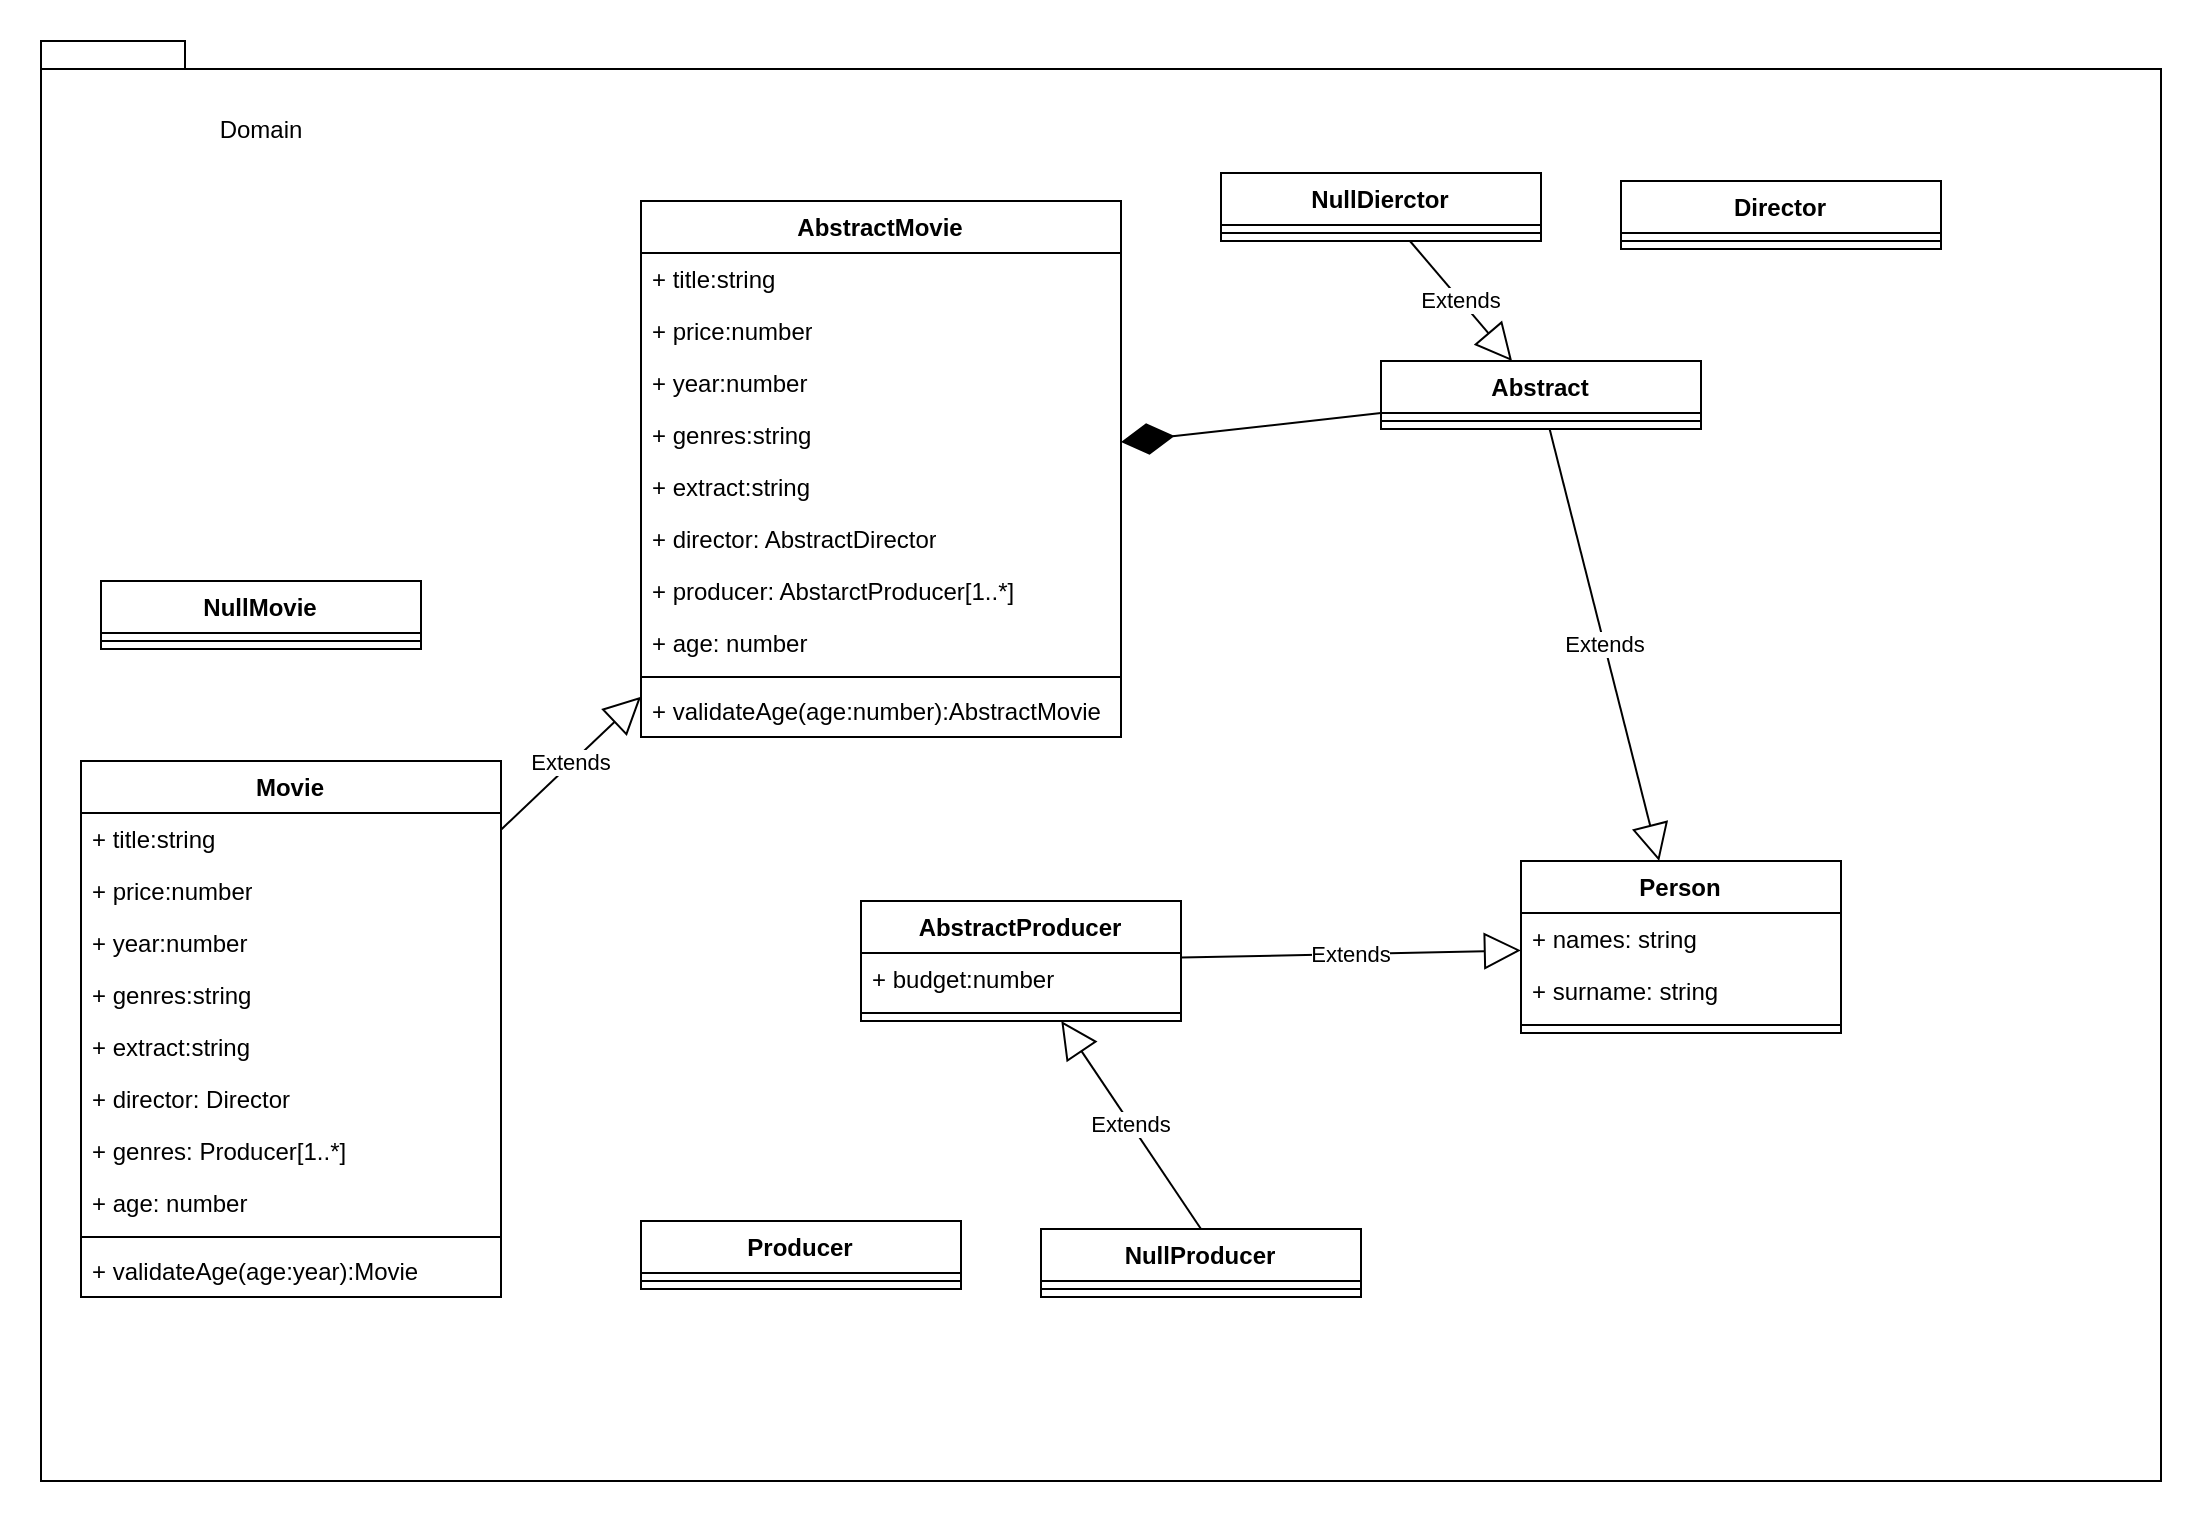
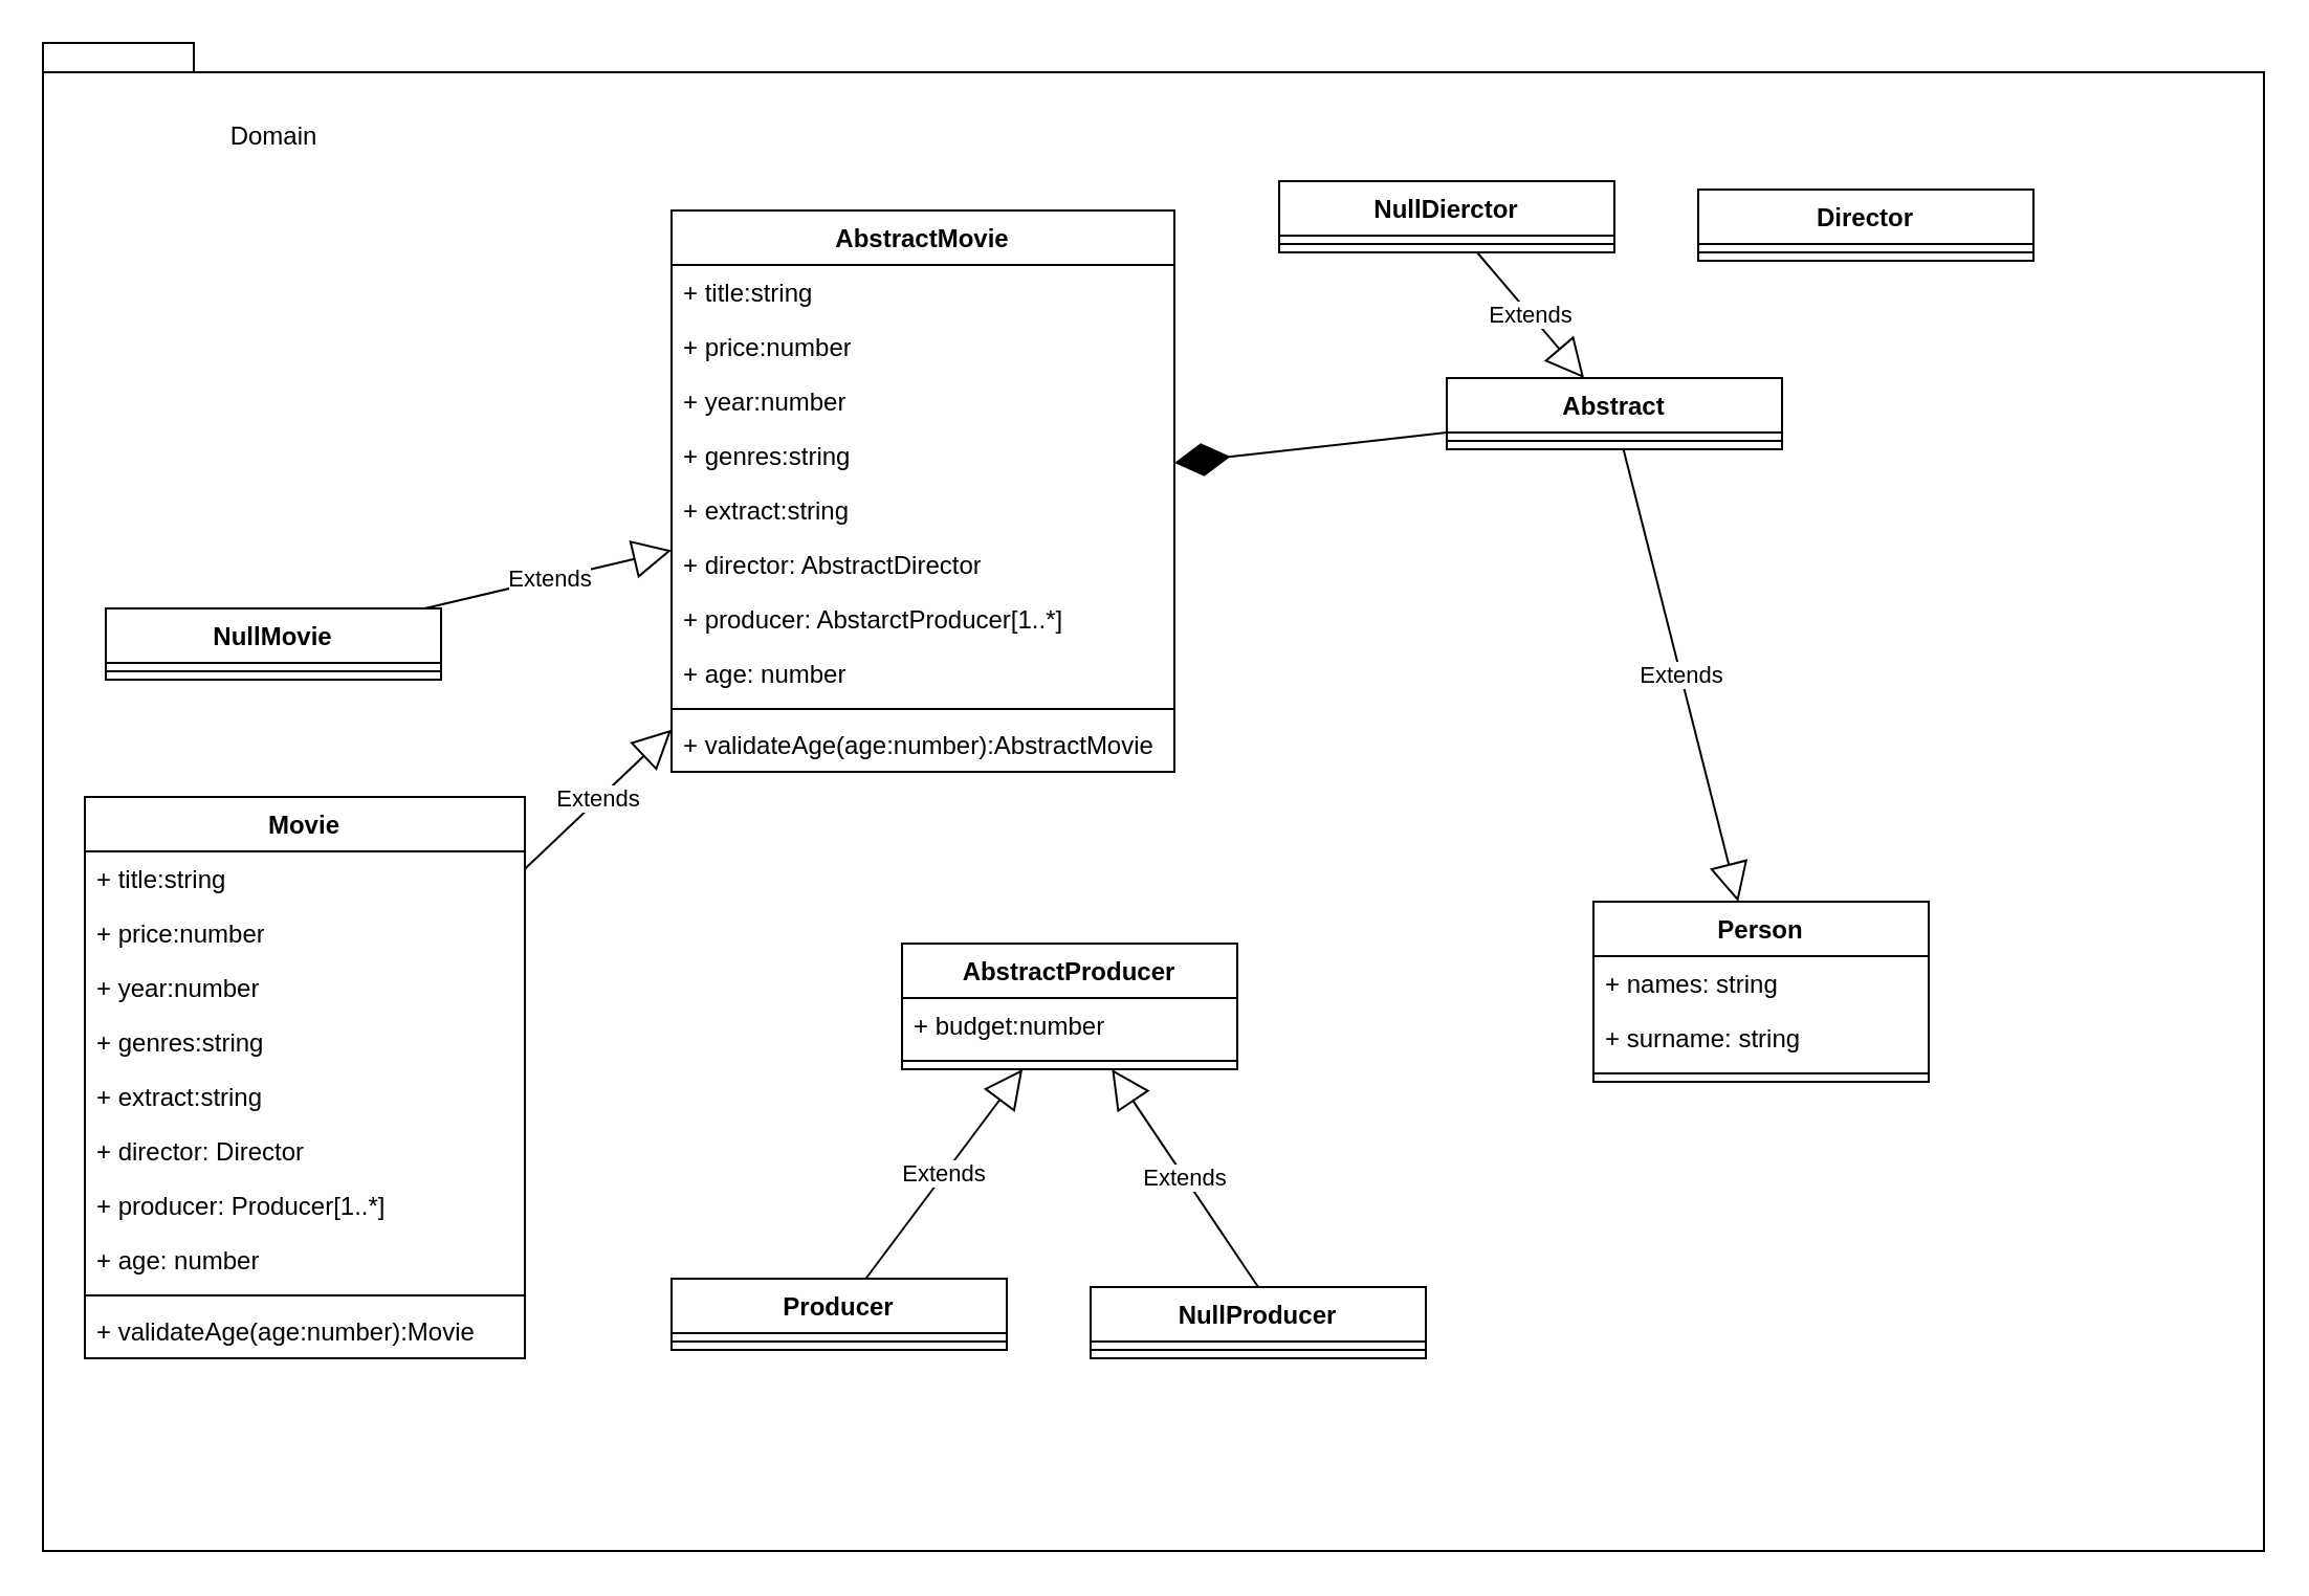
+ <mxCell id="40" value="Extends" style="endArrow=block;endSize=16;endFill=0;html=1;rounded=0;" edge="1" parent="1" source="38" target="3"><mxGeometry width="160" relative="1" as="geometry"><mxPoint x="430" y="410" as="sourcePoint" /><mxPoint x="590" y="410" as="targetPoint" /></mxGeometry></mxCell>
- <mxCell id="23" value="Extends" style="endArrow=block;endSize=16;endFill=0;html=1;rounded=0;" edge="1" parent="1" source="16" target="19"><mxGeometry width="160" relative="1" as="geometry"><mxPoint x="360" y="420" as="sourcePoint" /><mxPoint x="520" y="420" as="targetPoint" /></mxGeometry></mxCell>
+ <mxCell id="44" value="Extends" style="endArrow=block;endSize=16;endFill=0;html=1;rounded=0;" edge="1" parent="1" source="42" target="16"><mxGeometry width="160" relative="1" as="geometry"><mxPoint x="440" y="420" as="sourcePoint" /><mxPoint x="600" y="420" as="targetPoint" /></mxGeometry></mxCell>
- <mxCell id="34" value="+ genres: Producer[1..*]" style="text;strokeColor=none;fillColor=none;align=left;verticalAlign=top;spacingLeft=4;spacingRight=4;overflow=hidden;rotatable=0;points=[[0,0.5],[1,0.5]];portConstraint=eastwest;whiteSpace=wrap;html=1;" vertex="1" parent="27"><mxGeometry y="182" width="210" height="26" as="geometry" /></mxCell>
+ <mxCell id="34" value="+ producer: Producer[1..*]" style="text;strokeColor=none;fillColor=none;align=left;verticalAlign=top;spacingLeft=4;spacingRight=4;overflow=hidden;rotatable=0;points=[[0,0.5],[1,0.5]];portConstraint=eastwest;whiteSpace=wrap;html=1;" vertex="1" parent="27"><mxGeometry y="182" width="210" height="26" as="geometry" /></mxCell>
- <mxCell id="37" value="+ validateAge(age:year):Movie" style="text;strokeColor=none;fillColor=none;align=left;verticalAlign=top;spacingLeft=4;spacingRight=4;overflow=hidden;rotatable=0;points=[[0,0.5],[1,0.5]];portConstraint=eastwest;whiteSpace=wrap;html=1;" vertex="1" parent="27"><mxGeometry y="242" width="210" height="26" as="geometry" /></mxCell>
+ <mxCell id="37" value="+ validateAge(age:number):Movie" style="text;strokeColor=none;fillColor=none;align=left;verticalAlign=top;spacingLeft=4;spacingRight=4;overflow=hidden;rotatable=0;points=[[0,0.5],[1,0.5]];portConstraint=eastwest;whiteSpace=wrap;html=1;" vertex="1" parent="27"><mxGeometry y="242" width="210" height="26" as="geometry" /></mxCell>
